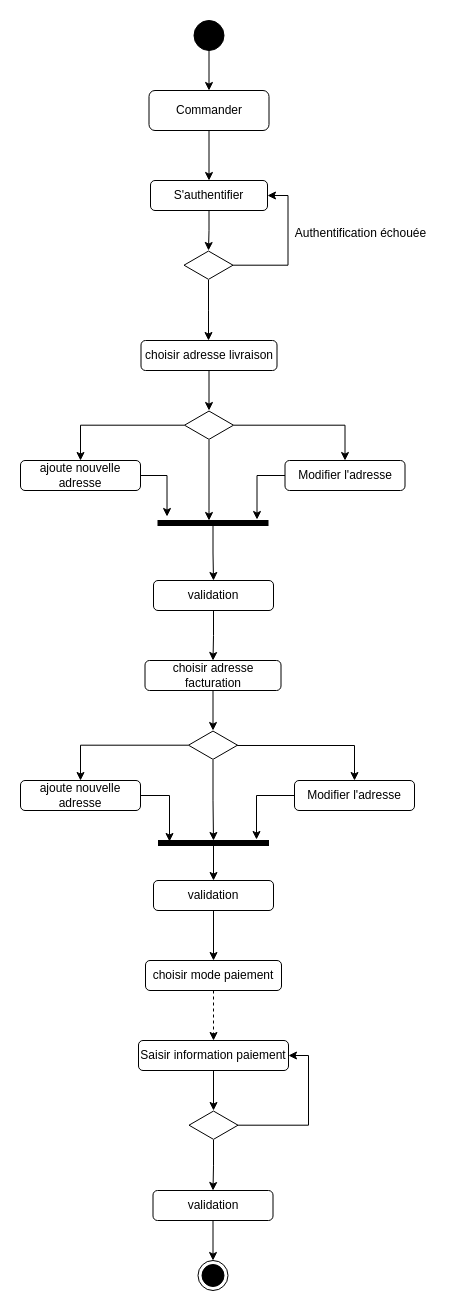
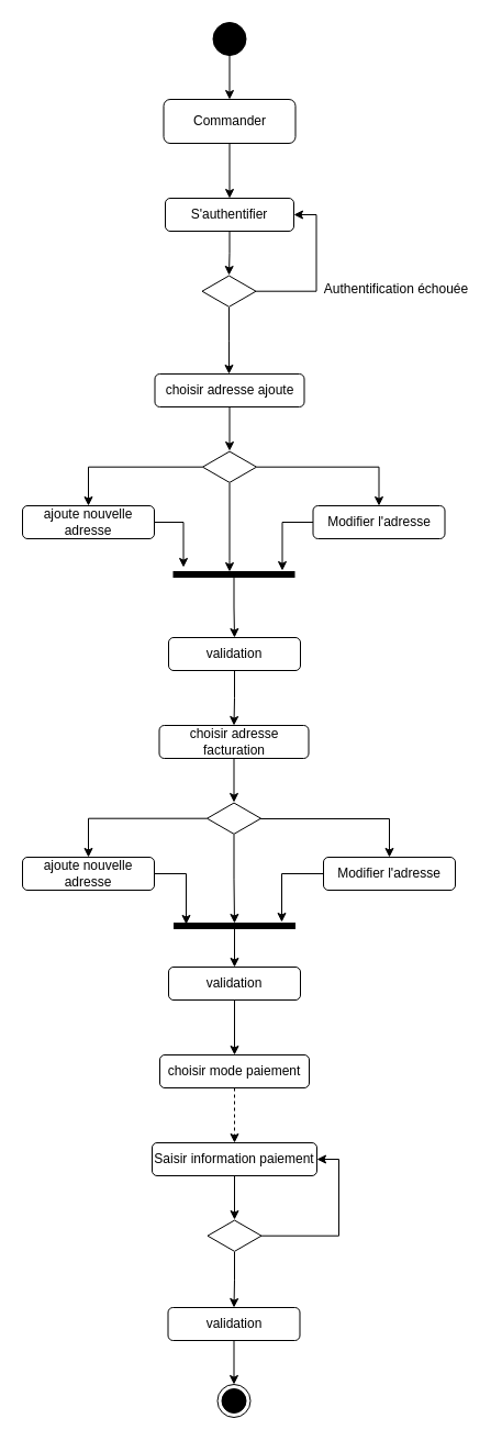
- <mxCell id="11" value="Authentification échouée" style="text;html=1;align=center;verticalAlign=middle;resizable=0;points=[];autosize=1;strokeColor=none;fillColor=none;" parent="1" vertex="1"><mxGeometry x="284.5" y="218" width="150" height="30" as="geometry" /></mxCell>
+ <mxCell id="11" value="Authentification échouée" style="text;html=1;align=center;verticalAlign=middle;resizable=0;points=[];autosize=1;strokeColor=none;fillColor=none;" parent="1" vertex="1"><mxGeometry x="284.5" y="248" width="150" height="30" as="geometry" /></mxCell>
- <mxCell id="17" value="choisir adresse livraison" style="rounded=1;whiteSpace=wrap;html=1;" parent="1" vertex="1"><mxGeometry x="140.5" y="340" width="136" height="30" as="geometry" /></mxCell>
+ <mxCell id="17" value="choisir adresse ajoute" style="rounded=1;whiteSpace=wrap;html=1;" parent="1" vertex="1"><mxGeometry x="140.5" y="340" width="136" height="30" as="geometry" /></mxCell>
